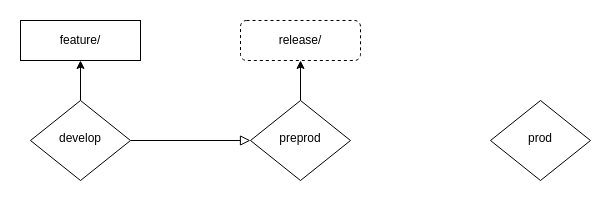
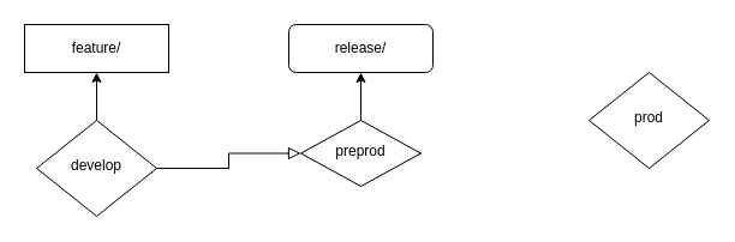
- <mxCell id="5" value="release/" style="rounded=1;whiteSpace=wrap;html=1;fontSize=12;glass=0;strokeWidth=1;shadow=0;dashed=1;" vertex="1" parent="1"><mxGeometry x="240" y="20" width="120" height="40" as="geometry" /></mxCell>
+ <mxCell id="5" value="release/" style="rounded=1;whiteSpace=wrap;html=1;fontSize=12;glass=0;strokeWidth=1;shadow=0;" vertex="1" parent="1"><mxGeometry x="240" y="20" width="120" height="40" as="geometry" /></mxCell>
- <mxCell id="4" value="preprod" style="rhombus;whiteSpace=wrap;html=1;shadow=0;fontFamily=Helvetica;fontSize=12;align=center;strokeWidth=1;spacing=6;spacingTop=-4;" vertex="1" parent="1"><mxGeometry x="250" y="100" width="100" height="80" as="geometry" /></mxCell>
+ <mxCell id="4" value="preprod" style="rhombus;whiteSpace=wrap;html=1;shadow=0;fontFamily=Helvetica;fontSize=12;align=center;strokeWidth=1;spacing=6;spacingTop=-4;" vertex="1" parent="1"><mxGeometry x="250" y="100" width="100" height="55" as="geometry" /></mxCell>
- <mxCell id="6" value="prod" style="rhombus;whiteSpace=wrap;html=1;shadow=0;fontFamily=Helvetica;fontSize=12;align=center;strokeWidth=1;spacing=6;spacingTop=-4;" vertex="1" parent="1"><mxGeometry x="490" y="100" width="100" height="80" as="geometry" /></mxCell>
+ <mxCell id="6" value="prod" style="rhombus;whiteSpace=wrap;html=1;shadow=0;fontFamily=Helvetica;fontSize=12;align=center;strokeWidth=1;spacing=6;spacingTop=-4;" vertex="1" parent="1"><mxGeometry x="490" y="60" width="100" height="80" as="geometry" /></mxCell>
